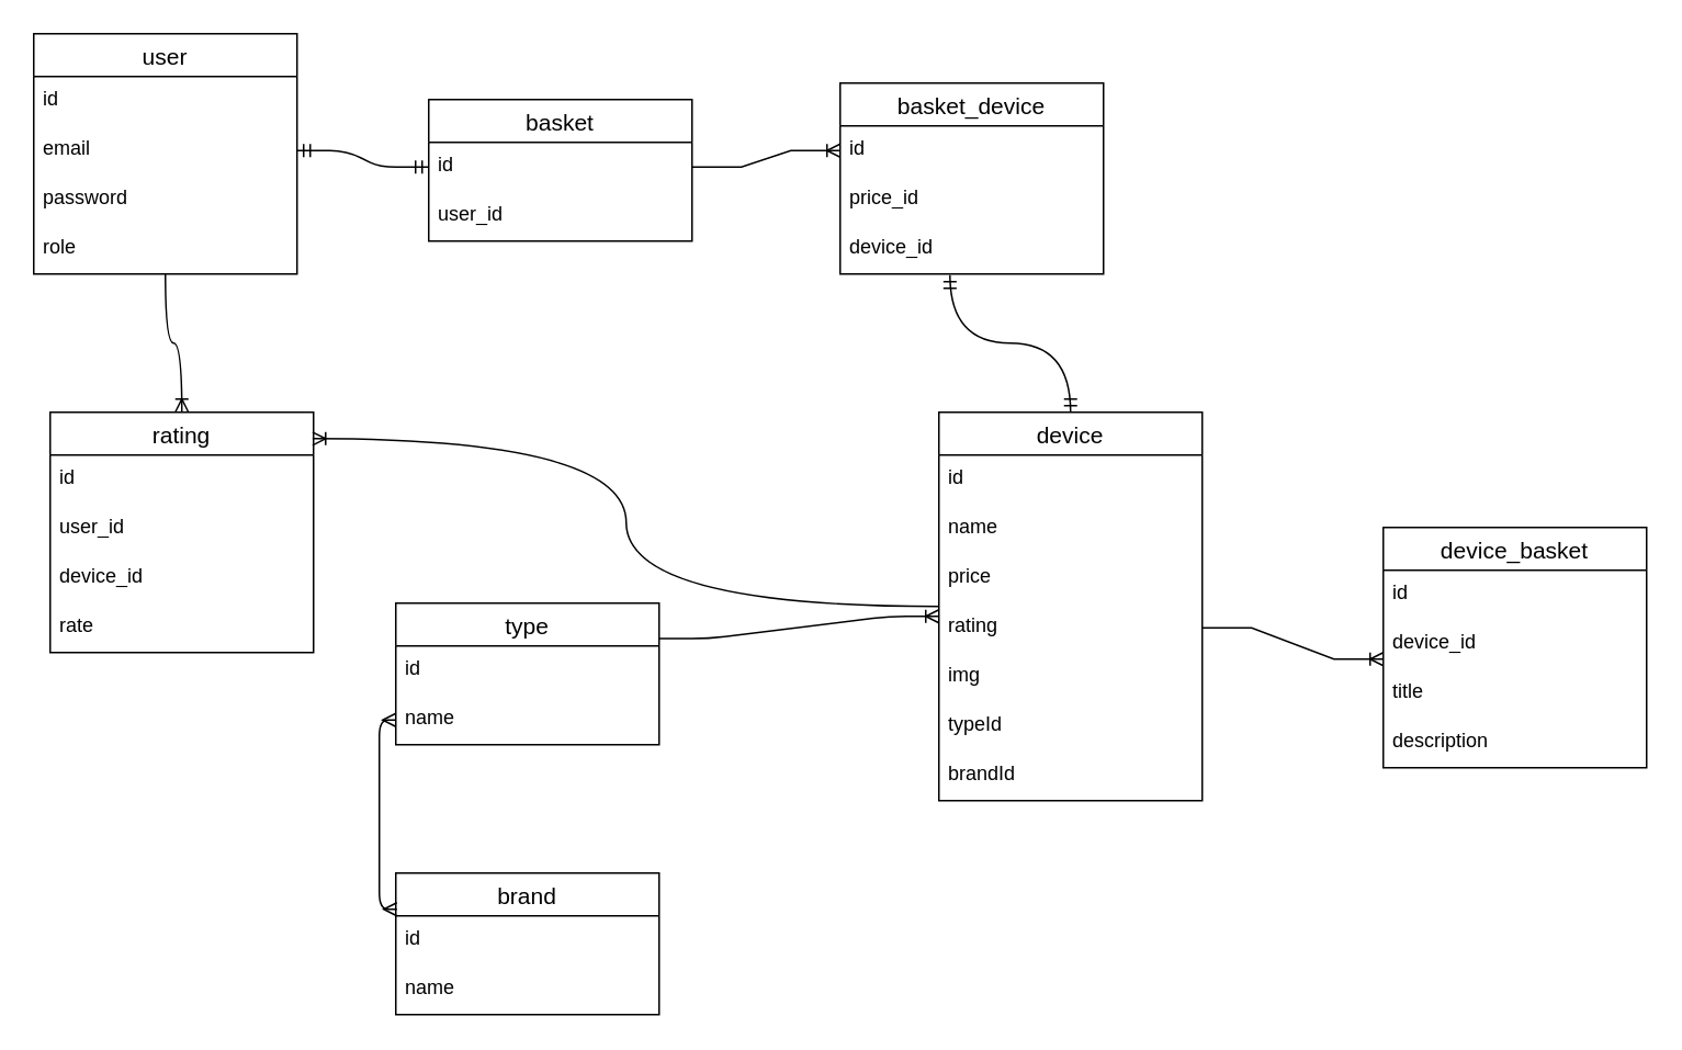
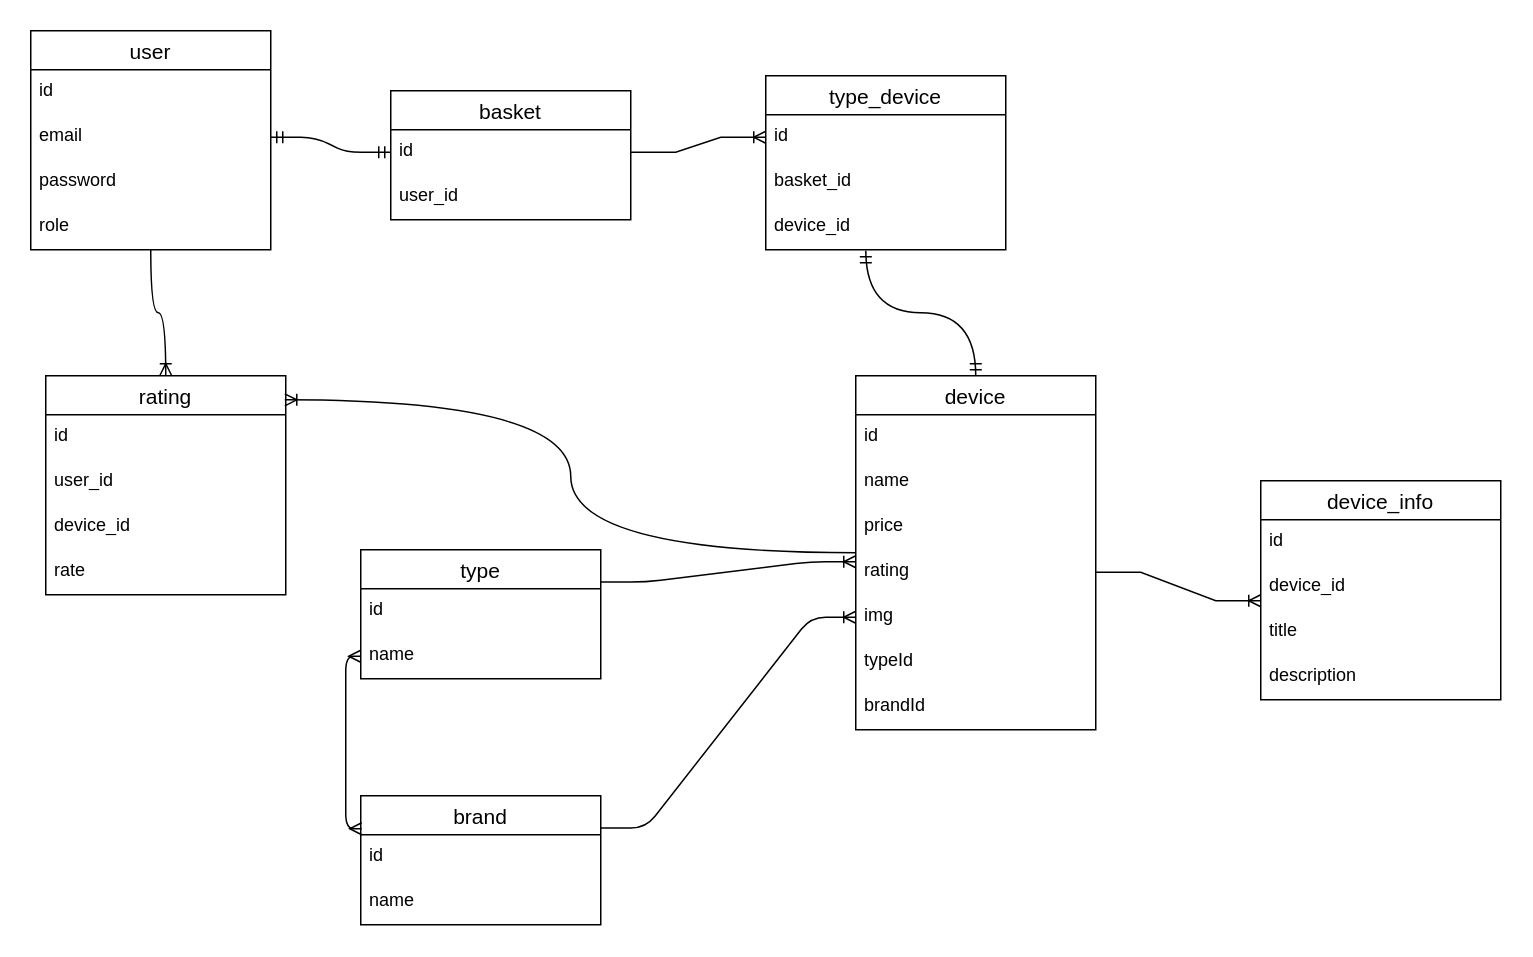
- <mxCell id="34" value="basket_device" style="swimlane;fontStyle=0;childLayout=stackLayout;horizontal=1;startSize=26;horizontalStack=0;resizeParent=1;resizeParentMax=0;resizeLast=0;collapsible=1;marginBottom=0;align=center;fontSize=14;" vertex="1" parent="1"><mxGeometry x="510" y="50" width="160" height="116" as="geometry" /></mxCell>
+ <mxCell id="34" value="type_device" style="swimlane;fontStyle=0;childLayout=stackLayout;horizontal=1;startSize=26;horizontalStack=0;resizeParent=1;resizeParentMax=0;resizeLast=0;collapsible=1;marginBottom=0;align=center;fontSize=14;" vertex="1" parent="1"><mxGeometry x="510" y="50" width="160" height="116" as="geometry" /></mxCell>
- <mxCell id="36" value="price_id" style="text;strokeColor=none;fillColor=none;spacingLeft=4;spacingRight=4;overflow=hidden;rotatable=0;points=[[0,0.5],[1,0.5]];portConstraint=eastwest;fontSize=12;whiteSpace=wrap;html=1;" vertex="1" parent="34"><mxGeometry y="56" width="160" height="30" as="geometry" /></mxCell>
+ <mxCell id="36" value="basket_id" style="text;strokeColor=none;fillColor=none;spacingLeft=4;spacingRight=4;overflow=hidden;rotatable=0;points=[[0,0.5],[1,0.5]];portConstraint=eastwest;fontSize=12;whiteSpace=wrap;html=1;" vertex="1" parent="34"><mxGeometry y="56" width="160" height="30" as="geometry" /></mxCell>
- <mxCell id="28" value="device_basket" style="swimlane;fontStyle=0;childLayout=stackLayout;horizontal=1;startSize=26;horizontalStack=0;resizeParent=1;resizeParentMax=0;resizeLast=0;collapsible=1;marginBottom=0;align=center;fontSize=14;" vertex="1" parent="1"><mxGeometry x="840" y="320" width="160" height="146" as="geometry" /></mxCell>
+ <mxCell id="28" value="device_info" style="swimlane;fontStyle=0;childLayout=stackLayout;horizontal=1;startSize=26;horizontalStack=0;resizeParent=1;resizeParentMax=0;resizeLast=0;collapsible=1;marginBottom=0;align=center;fontSize=14;" vertex="1" parent="1"><mxGeometry x="840" y="320" width="160" height="146" as="geometry" /></mxCell>
+ <mxCell id="26" value="" style="edgeStyle=entityRelationEdgeStyle;fontSize=12;html=1;endArrow=ERoneToMany;rounded=1;entryX=0;entryY=0.5;entryDx=0;entryDy=0;exitX=1;exitY=0.25;exitDx=0;exitDy=0;" edge="1" parent="1" source="22" target="16"><mxGeometry width="100" height="100" relative="1" as="geometry"><mxPoint x="350" y="520" as="sourcePoint" /><mxPoint x="450" y="420" as="targetPoint" /></mxGeometry></mxCell>
